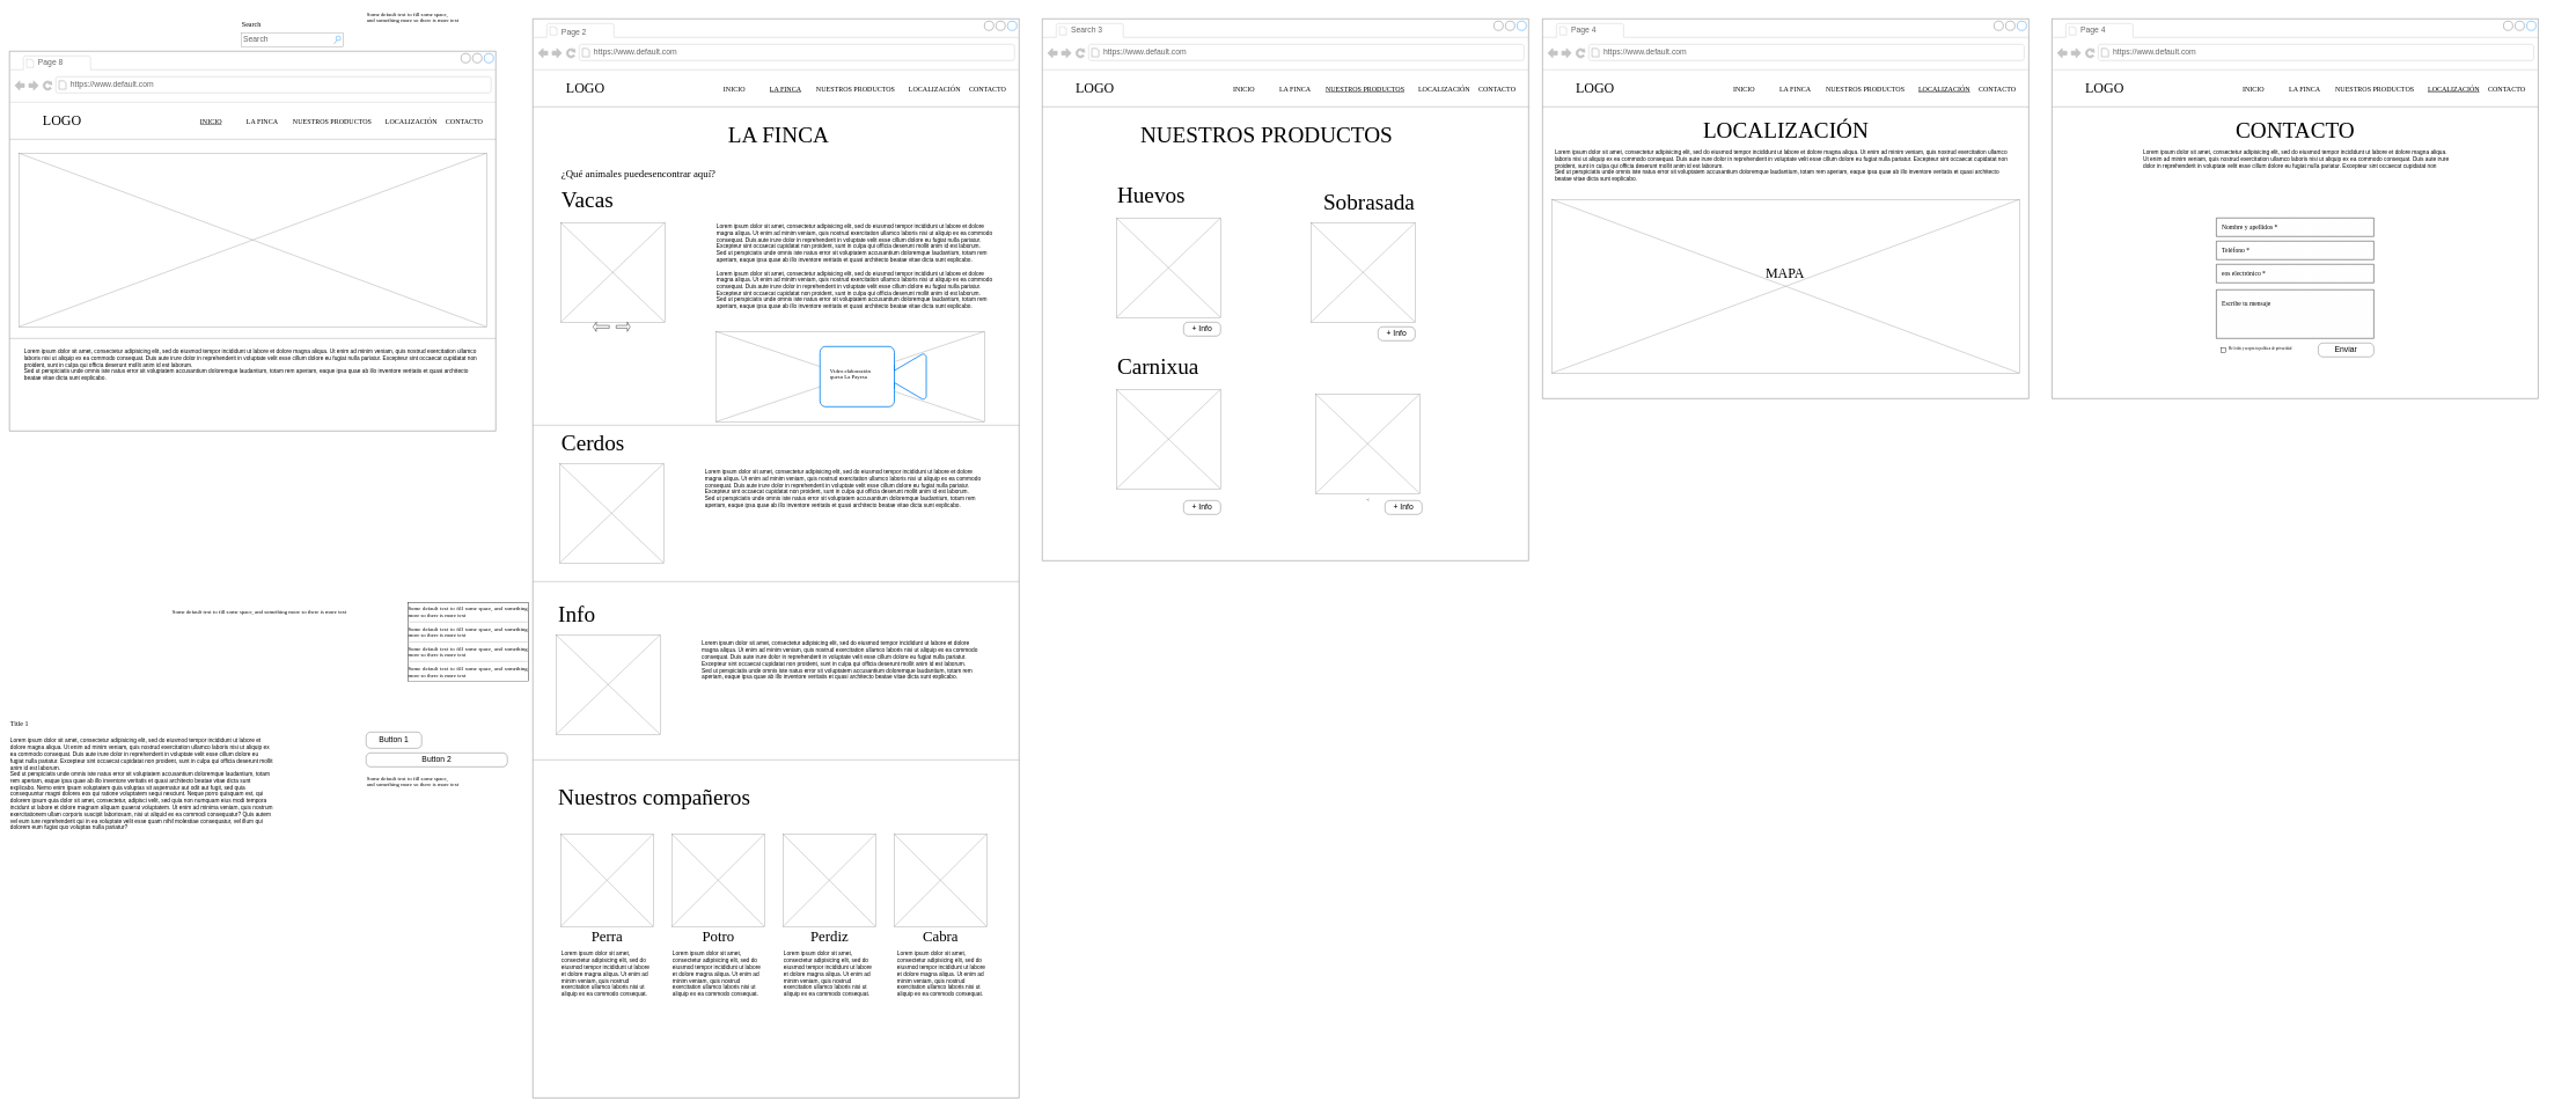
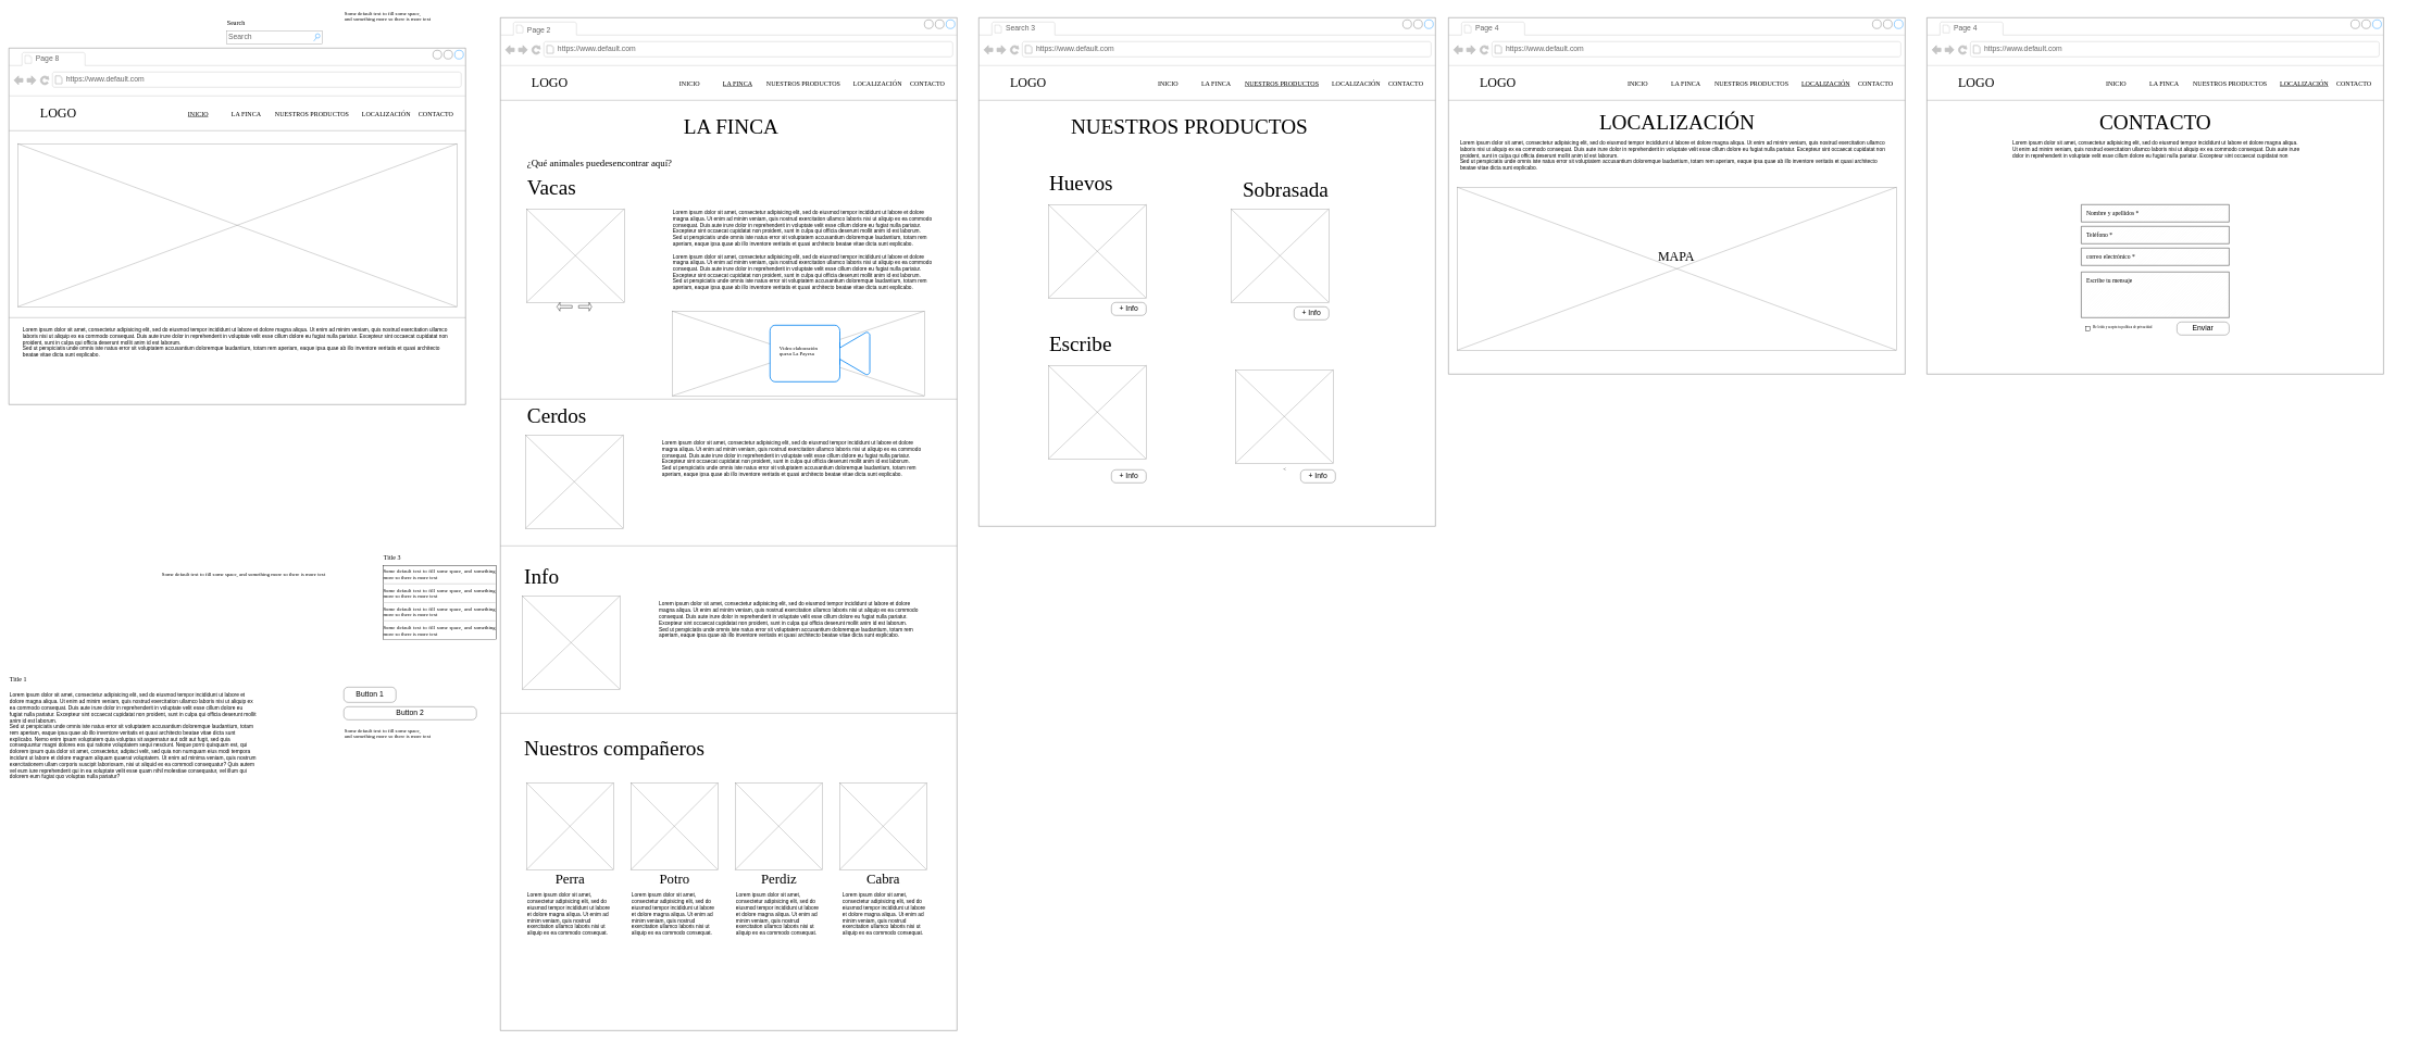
- <mxCell id="121" value="eos electrónico *&amp;nbsp;" style="text;html=1;points=[];align=left;verticalAlign=top;spacingTop=-4;fontSize=14;fontFamily=Merriweather Sans;fontSource=https%3A%2F%2Ffonts.googleapis.com%2Fcss%3Ffamily%3DMerriweather%2BSans;" vertex="1" parent="104"><mxGeometry x="365" y="540" width="170" height="30" as="geometry" /></mxCell>
+ <mxCell id="121" value="correo electrónico *&amp;nbsp;" style="text;html=1;points=[];align=left;verticalAlign=top;spacingTop=-4;fontSize=14;fontFamily=Merriweather Sans;fontSource=https%3A%2F%2Ffonts.googleapis.com%2Fcss%3Ffamily%3DMerriweather%2BSans;" vertex="1" parent="104"><mxGeometry x="365" y="540" width="170" height="30" as="geometry" /></mxCell>
- <mxCell id="123" value="Escribe tu mensaje" style="text;html=1;points=[];align=left;verticalAlign=top;spacingTop=-4;fontSize=14;fontFamily=Merriweather Sans;fontSource=https%3A%2F%2Ffonts.googleapis.com%2Fcss%3Ffamily%3DMerriweather%2BSans;" vertex="1" parent="104"><mxGeometry x="365" y="605" width="170" height="30" as="geometry" /></mxCell>
+ <mxCell id="123" value="Escribe tu mensaje" style="text;html=1;points=[];align=left;verticalAlign=top;spacingTop=-4;fontSize=14;fontFamily=Merriweather Sans;fontSource=https%3A%2F%2Ffonts.googleapis.com%2Fcss%3Ffamily%3DMerriweather%2BSans;" vertex="1" parent="104"><mxGeometry x="365" y="595" width="170" height="30" as="geometry" /></mxCell>
- <mxCell id="82" value="&lt;font face=&quot;Merriweather Sans&quot;&gt;&lt;span style=&quot;font-size: 48px;&quot;&gt;Carnixua&lt;/span&gt;&lt;/font&gt;" style="text;html=1;points=[];align=left;verticalAlign=top;spacingTop=-4;fontSize=15;fontFamily=ROBOTO;fontSource=https%3A%2F%2Ffonts.googleapis.com%2Fcss%3Ffamily%3DROBOTO;" vertex="1" parent="68"><mxGeometry x="160" y="720" width="240" height="50" as="geometry" /></mxCell>
+ <mxCell id="82" value="&lt;font face=&quot;Merriweather Sans&quot;&gt;&lt;span style=&quot;font-size: 48px;&quot;&gt;Escribe&lt;/span&gt;&lt;/font&gt;" style="text;html=1;points=[];align=left;verticalAlign=top;spacingTop=-4;fontSize=15;fontFamily=ROBOTO;fontSource=https%3A%2F%2Ffonts.googleapis.com%2Fcss%3Ffamily%3DROBOTO;" vertex="1" parent="68"><mxGeometry x="160" y="720" width="240" height="50" as="geometry" /></mxCell>
+ <mxCell id="20" value="Title 3" style="text;html=1;points=[];align=left;verticalAlign=top;spacingTop=-4;fontSize=15;fontFamily=Verdana" parent="1" vertex="1"><mxGeometry x="880" y="1270" width="170" height="30" as="geometry" /></mxCell>
